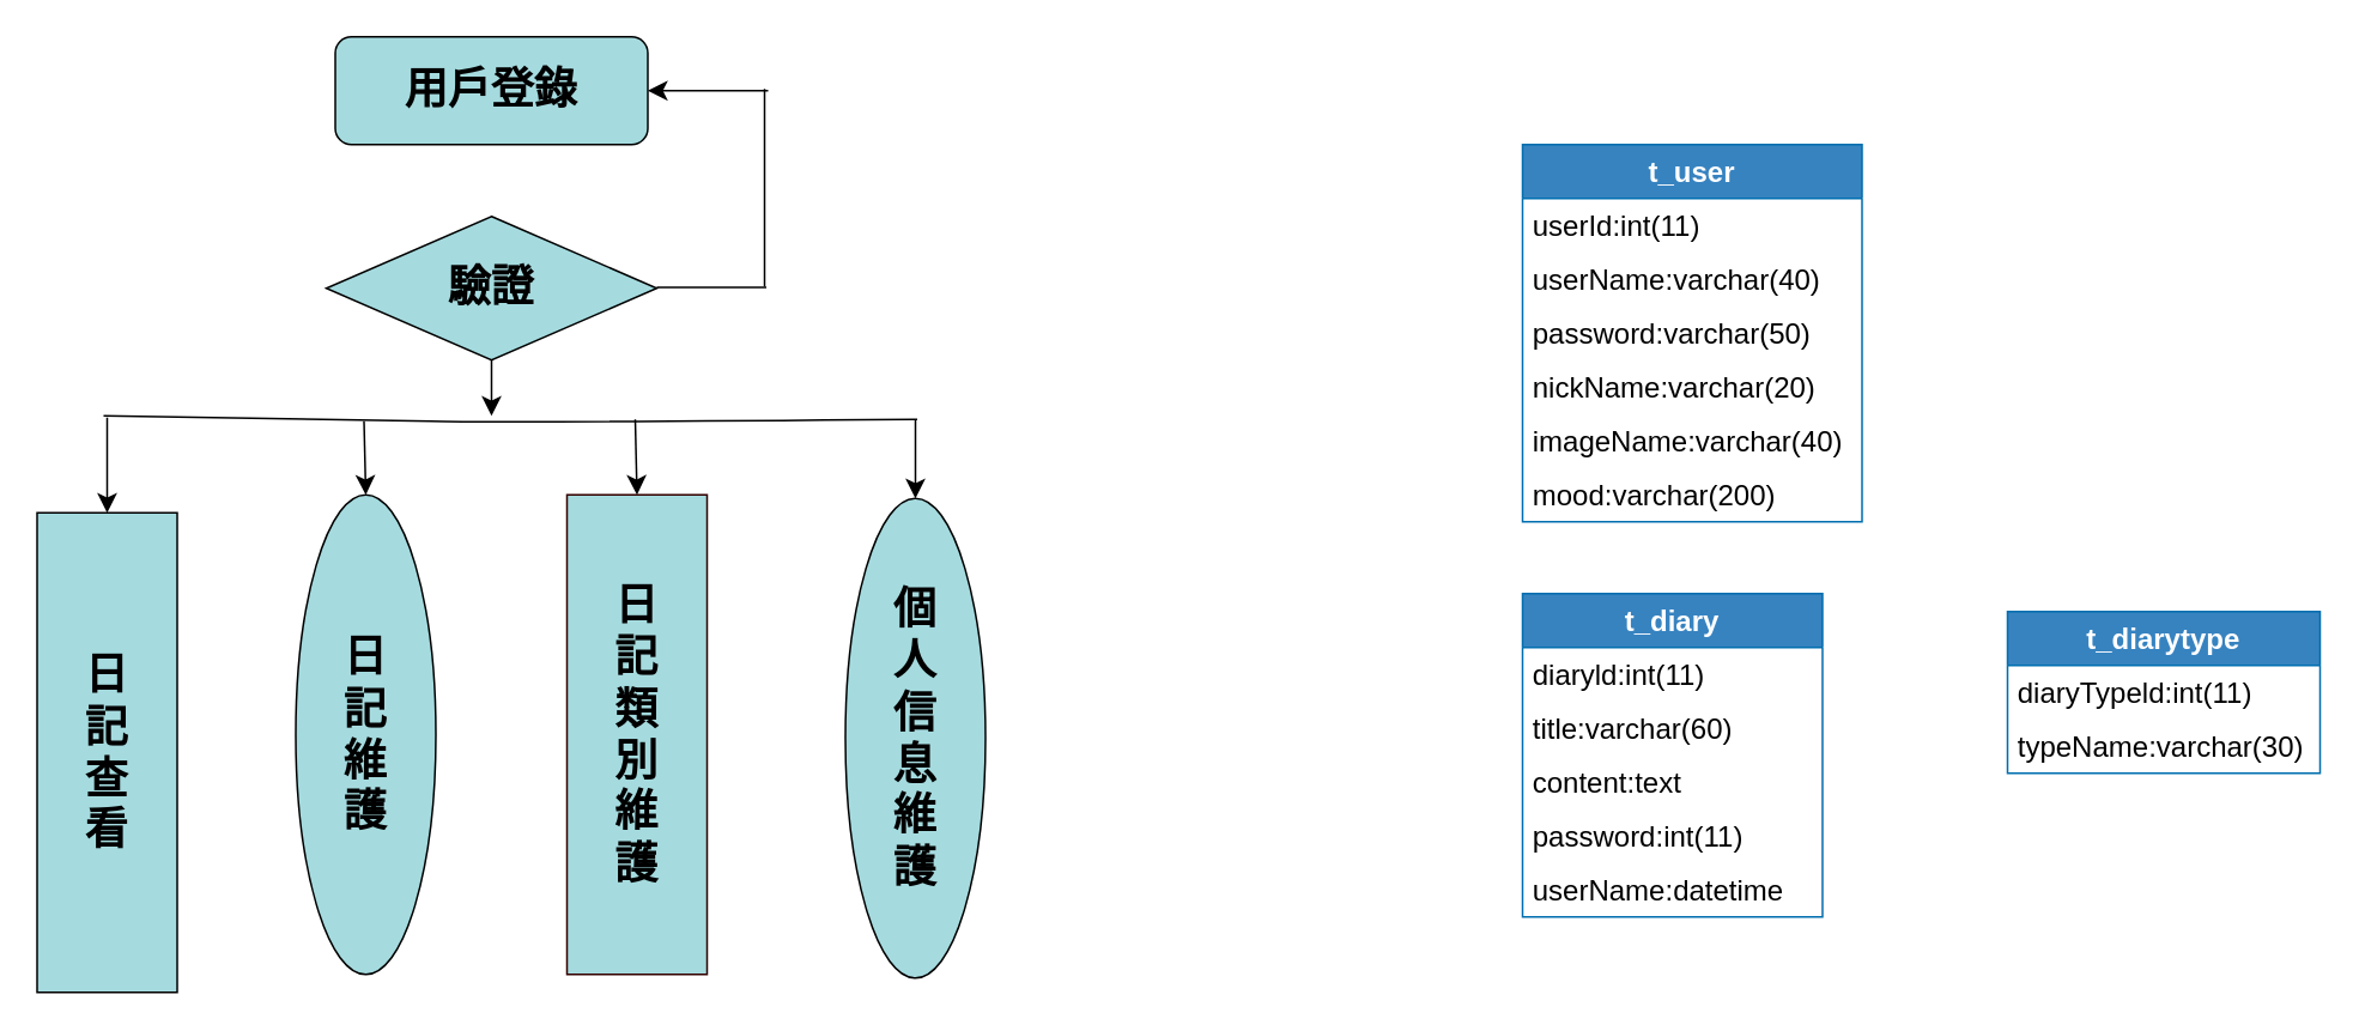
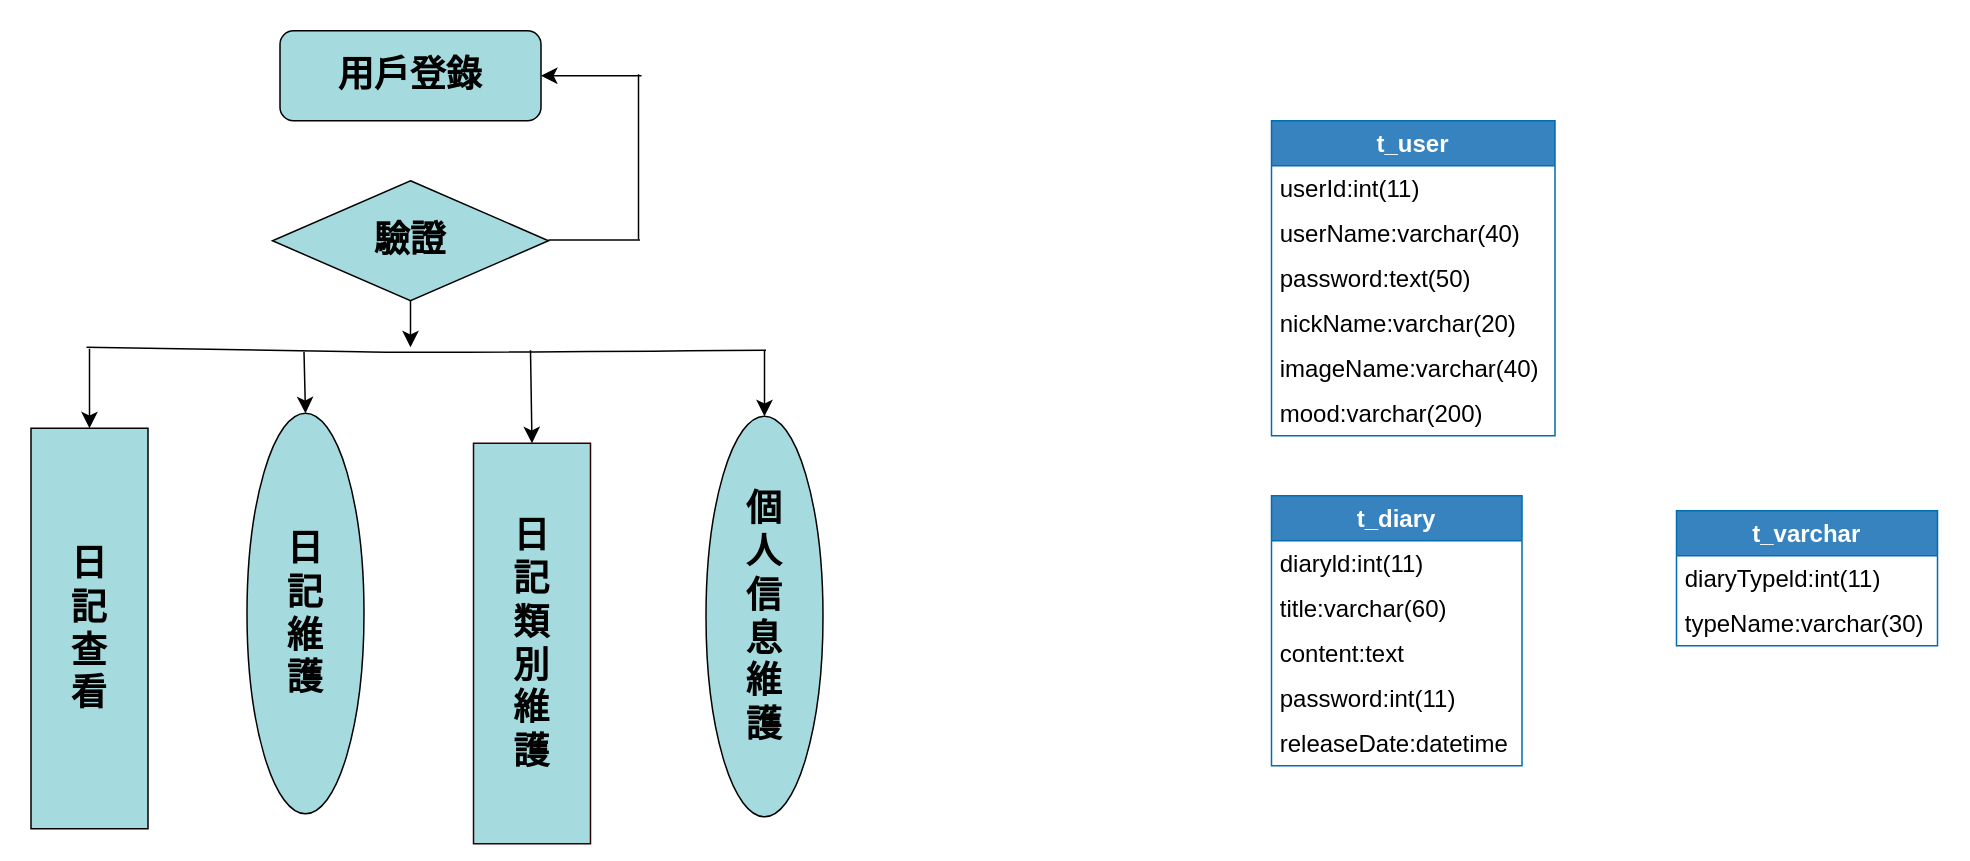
- <mxCell id="20" value="password:varchar(50)" style="text;strokeColor=none;fillColor=none;align=left;verticalAlign=middle;spacingLeft=4;spacingRight=4;overflow=hidden;points=[[0,0.5],[1,0.5]];portConstraint=eastwest;rotatable=0;whiteSpace=wrap;html=1;fontSize=16;" vertex="1" parent="17"><mxGeometry y="90" width="189" height="30" as="geometry" /></mxCell>
+ <mxCell id="20" value="password:text(50)" style="text;strokeColor=none;fillColor=none;align=left;verticalAlign=middle;spacingLeft=4;spacingRight=4;overflow=hidden;points=[[0,0.5],[1,0.5]];portConstraint=eastwest;rotatable=0;whiteSpace=wrap;html=1;fontSize=16;" vertex="1" parent="17"><mxGeometry y="90" width="189" height="30" as="geometry" /></mxCell>
- <mxCell id="30" value="&lt;b&gt;t_diarytype&lt;/b&gt;" style="swimlane;fontStyle=0;childLayout=stackLayout;horizontal=1;startSize=30;horizontalStack=0;resizeParent=1;resizeParentMax=0;resizeLast=0;collapsible=1;marginBottom=0;whiteSpace=wrap;html=1;fontSize=16;fillColor=#3783c0;fontColor=#ffffff;strokeColor=#006EAF;" vertex="1" parent="1"><mxGeometry x="1117" y="340" width="174" height="90" as="geometry" /></mxCell>
+ <mxCell id="30" value="&lt;b&gt;t_varchar&lt;/b&gt;" style="swimlane;fontStyle=0;childLayout=stackLayout;horizontal=1;startSize=30;horizontalStack=0;resizeParent=1;resizeParentMax=0;resizeLast=0;collapsible=1;marginBottom=0;whiteSpace=wrap;html=1;fontSize=16;fillColor=#3783c0;fontColor=#ffffff;strokeColor=#006EAF;" vertex="1" parent="1"><mxGeometry x="1117" y="340" width="174" height="90" as="geometry" /></mxCell>
- <mxCell id="6" value="&lt;div style=&quot;&quot;&gt;&lt;font style=&quot;font-size: 24px;&quot;&gt;&lt;b&gt;日&lt;/b&gt;&lt;/font&gt;&lt;/div&gt;&lt;div style=&quot;&quot;&gt;&lt;font style=&quot;font-size: 24px;&quot;&gt;&lt;b&gt;記&lt;/b&gt;&lt;/font&gt;&lt;/div&gt;&lt;div style=&quot;&quot;&gt;&lt;font style=&quot;font-size: 24px;&quot;&gt;&lt;b&gt;類&lt;/b&gt;&lt;/font&gt;&lt;/div&gt;&lt;div style=&quot;&quot;&gt;&lt;font style=&quot;font-size: 24px;&quot;&gt;&lt;b&gt;別&lt;/b&gt;&lt;/font&gt;&lt;/div&gt;&lt;div style=&quot;&quot;&gt;&lt;font style=&quot;font-size: 24px;&quot;&gt;&lt;b&gt;維&lt;/b&gt;&lt;/font&gt;&lt;/div&gt;&lt;div style=&quot;&quot;&gt;&lt;font style=&quot;font-size: 24px;&quot;&gt;&lt;b&gt;護&lt;/b&gt;&lt;/font&gt;&lt;/div&gt;" style="rounded=0;whiteSpace=wrap;html=1;fontSize=16;align=center;verticalAlign=middle;horizontal=1;labelPosition=center;verticalLabelPosition=middle;textDirection=ltr;fillColor=#A5DBDF;strokeColor=#330000;" vertex="1" parent="1"><mxGeometry x="315" y="275" width="78" height="267" as="geometry" /></mxCell>
+ <mxCell id="6" value="&lt;div style=&quot;&quot;&gt;&lt;font style=&quot;font-size: 24px;&quot;&gt;&lt;b&gt;日&lt;/b&gt;&lt;/font&gt;&lt;/div&gt;&lt;div style=&quot;&quot;&gt;&lt;font style=&quot;font-size: 24px;&quot;&gt;&lt;b&gt;記&lt;/b&gt;&lt;/font&gt;&lt;/div&gt;&lt;div style=&quot;&quot;&gt;&lt;font style=&quot;font-size: 24px;&quot;&gt;&lt;b&gt;類&lt;/b&gt;&lt;/font&gt;&lt;/div&gt;&lt;div style=&quot;&quot;&gt;&lt;font style=&quot;font-size: 24px;&quot;&gt;&lt;b&gt;別&lt;/b&gt;&lt;/font&gt;&lt;/div&gt;&lt;div style=&quot;&quot;&gt;&lt;font style=&quot;font-size: 24px;&quot;&gt;&lt;b&gt;維&lt;/b&gt;&lt;/font&gt;&lt;/div&gt;&lt;div style=&quot;&quot;&gt;&lt;font style=&quot;font-size: 24px;&quot;&gt;&lt;b&gt;護&lt;/b&gt;&lt;/font&gt;&lt;/div&gt;" style="rounded=0;whiteSpace=wrap;html=1;fontSize=16;align=center;verticalAlign=middle;horizontal=1;labelPosition=center;verticalLabelPosition=middle;textDirection=ltr;fillColor=#A5DBDF;strokeColor=#330000;" vertex="1" parent="1"><mxGeometry x="315" y="295" width="78" height="267" as="geometry" /></mxCell>
- <mxCell id="29" value="userName:datetime" style="text;strokeColor=none;fillColor=none;align=left;verticalAlign=middle;spacingLeft=4;spacingRight=4;overflow=hidden;points=[[0,0.5],[1,0.5]];portConstraint=eastwest;rotatable=0;whiteSpace=wrap;html=1;fontSize=16;" vertex="1" parent="24"><mxGeometry y="150" width="167" height="30" as="geometry" /></mxCell>
+ <mxCell id="29" value="releaseDate:datetime" style="text;strokeColor=none;fillColor=none;align=left;verticalAlign=middle;spacingLeft=4;spacingRight=4;overflow=hidden;points=[[0,0.5],[1,0.5]];portConstraint=eastwest;rotatable=0;whiteSpace=wrap;html=1;fontSize=16;" vertex="1" parent="24"><mxGeometry y="150" width="167" height="30" as="geometry" /></mxCell>
